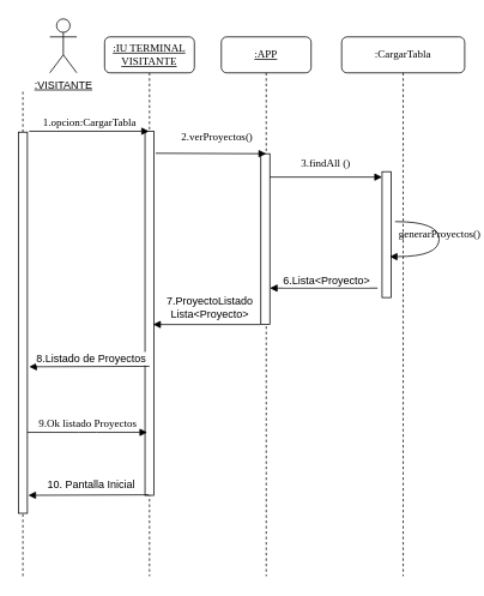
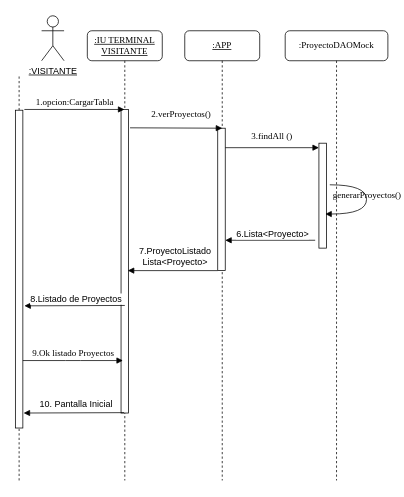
- <mxCell id="4" value=":CargarTabla" style="shape=umlLifeline;perimeter=lifelinePerimeter;whiteSpace=wrap;html=1;container=1;collapsible=0;recursiveResize=0;outlineConnect=0;rounded=1;shadow=0;comic=0;labelBackgroundColor=none;strokeColor=#000000;strokeWidth=1;fillColor=#FFFFFF;fontFamily=Verdana;fontSize=12;fontColor=#000000;align=center;" parent="1" vertex="1"><mxGeometry x="380" y="40" width="137" height="600" as="geometry" /></mxCell>
+ <mxCell id="4" value=":ProyectoDAOMock" style="shape=umlLifeline;perimeter=lifelinePerimeter;whiteSpace=wrap;html=1;container=1;collapsible=0;recursiveResize=0;outlineConnect=0;rounded=1;shadow=0;comic=0;labelBackgroundColor=none;strokeColor=#000000;strokeWidth=1;fillColor=#FFFFFF;fontFamily=Verdana;fontSize=12;fontColor=#000000;align=center;" parent="1" vertex="1"><mxGeometry x="380" y="40" width="137" height="600" as="geometry" /></mxCell>
